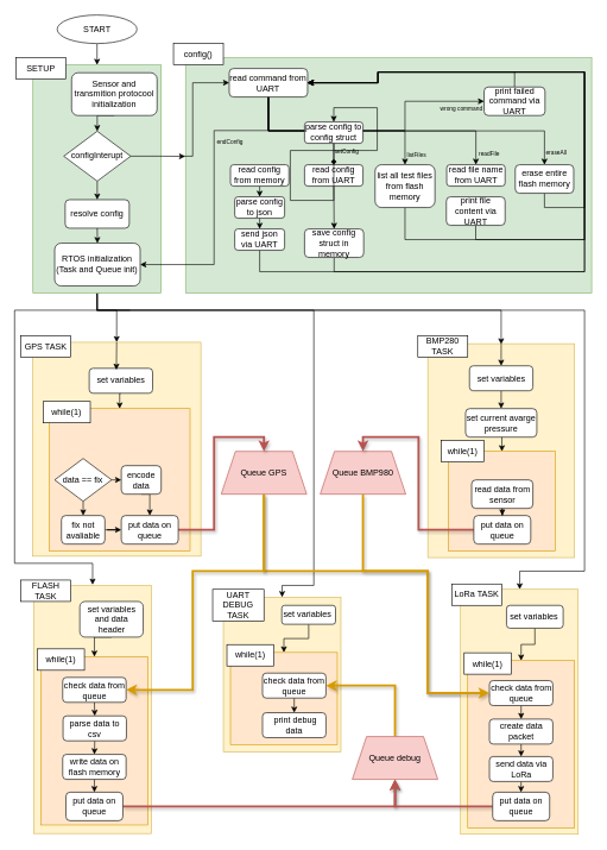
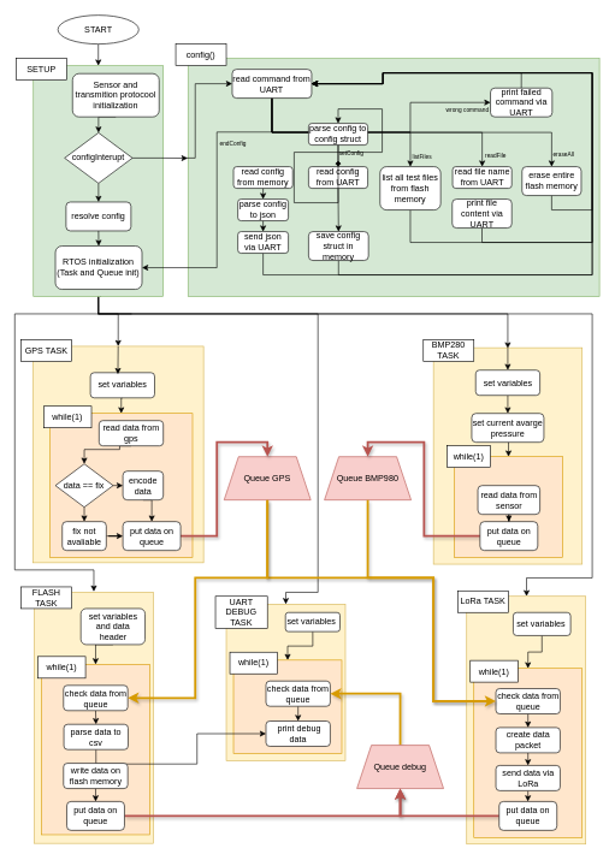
+ <mxCell id="60" value="read data from gps" style="rounded=1;whiteSpace=wrap;html=1;" parent="1" vertex="1"><mxGeometry x="136.75" y="582" width="89" height="35" as="geometry" /></mxCell>
+ <mxCell id="59" style="edgeStyle=orthogonalEdgeStyle;rounded=0;orthogonalLoop=1;jettySize=auto;html=1;exitX=0.5;exitY=1;exitDx=0;exitDy=0;entryX=0.5;entryY=0;entryDx=0;entryDy=0;" parent="1" source="60" target="58" edge="1"><mxGeometry relative="1" as="geometry"><Array as="points"><mxPoint x="165.25" y="622" /><mxPoint x="116.25" y="622" /></Array></mxGeometry></mxCell>
- <mxCell id="91" style="edgeStyle=orthogonalEdgeStyle;rounded=0;orthogonalLoop=1;jettySize=auto;html=1;exitX=0.5;exitY=1;exitDx=0;exitDy=0;entryX=0.5;entryY=0;entryDx=0;entryDy=0;" parent="1" source="92" target="94" edge="1"><mxGeometry relative="1" as="geometry" /></mxCell>
+ <mxCell id="91" style="edgeStyle=orthogonalEdgeStyle;rounded=0;orthogonalLoop=1;jettySize=auto;html=1;exitX=0.5;exitY=1;exitDx=0;exitDy=0;" parent="1" source="92" target="99" edge="1"><mxGeometry relative="1" as="geometry" /></mxCell>
